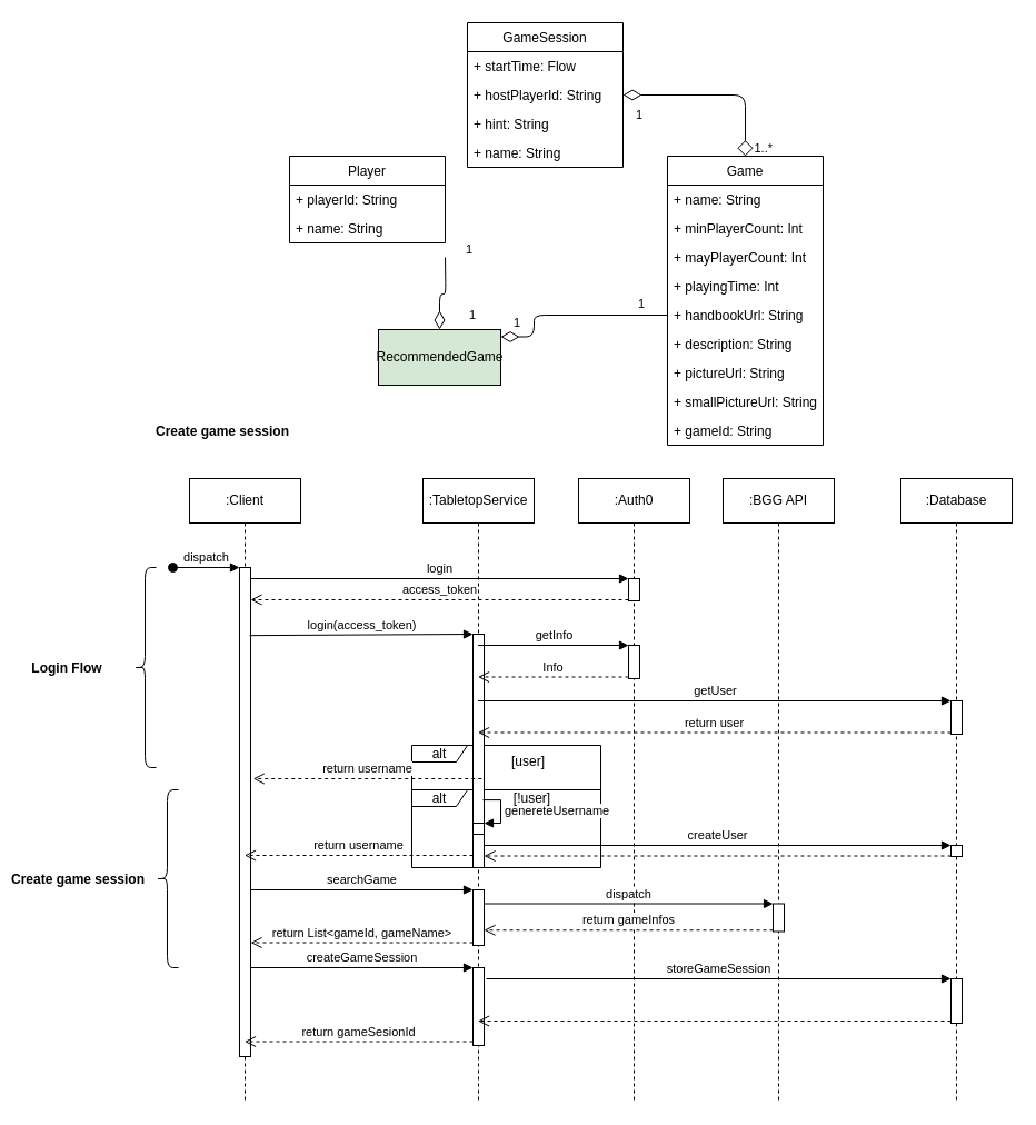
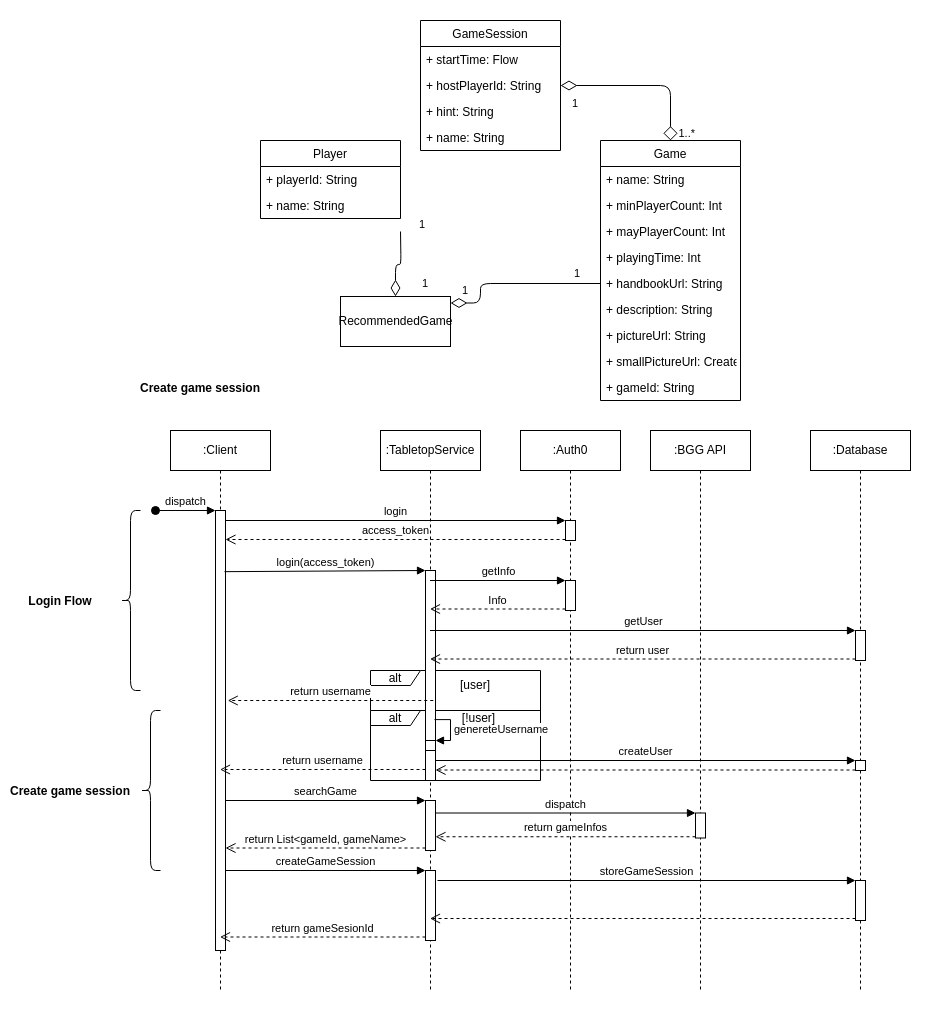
- <mxCell id="60" value="RecommendedGame" style="html=1;fillColor=#d5e8d4;" vertex="1" parent="1"><mxGeometry x="340" y="296" width="110" height="50" as="geometry" /></mxCell>
+ <mxCell id="60" value="RecommendedGame" style="html=1;" vertex="1" parent="1"><mxGeometry x="340" y="296" width="110" height="50" as="geometry" /></mxCell>
- <mxCell id="18" value="+ smallPictureUrl: String" style="text;strokeColor=none;fillColor=none;align=left;verticalAlign=top;spacingLeft=4;spacingRight=4;overflow=hidden;rotatable=0;points=[[0,0.5],[1,0.5]];portConstraint=eastwest;" parent="10" vertex="1"><mxGeometry y="208" width="140" height="26" as="geometry" /></mxCell>
+ <mxCell id="18" value="+ smallPictureUrl: Create" style="text;strokeColor=none;fillColor=none;align=left;verticalAlign=top;spacingLeft=4;spacingRight=4;overflow=hidden;rotatable=0;points=[[0,0.5],[1,0.5]];portConstraint=eastwest;" parent="10" vertex="1"><mxGeometry y="208" width="140" height="26" as="geometry" /></mxCell>
